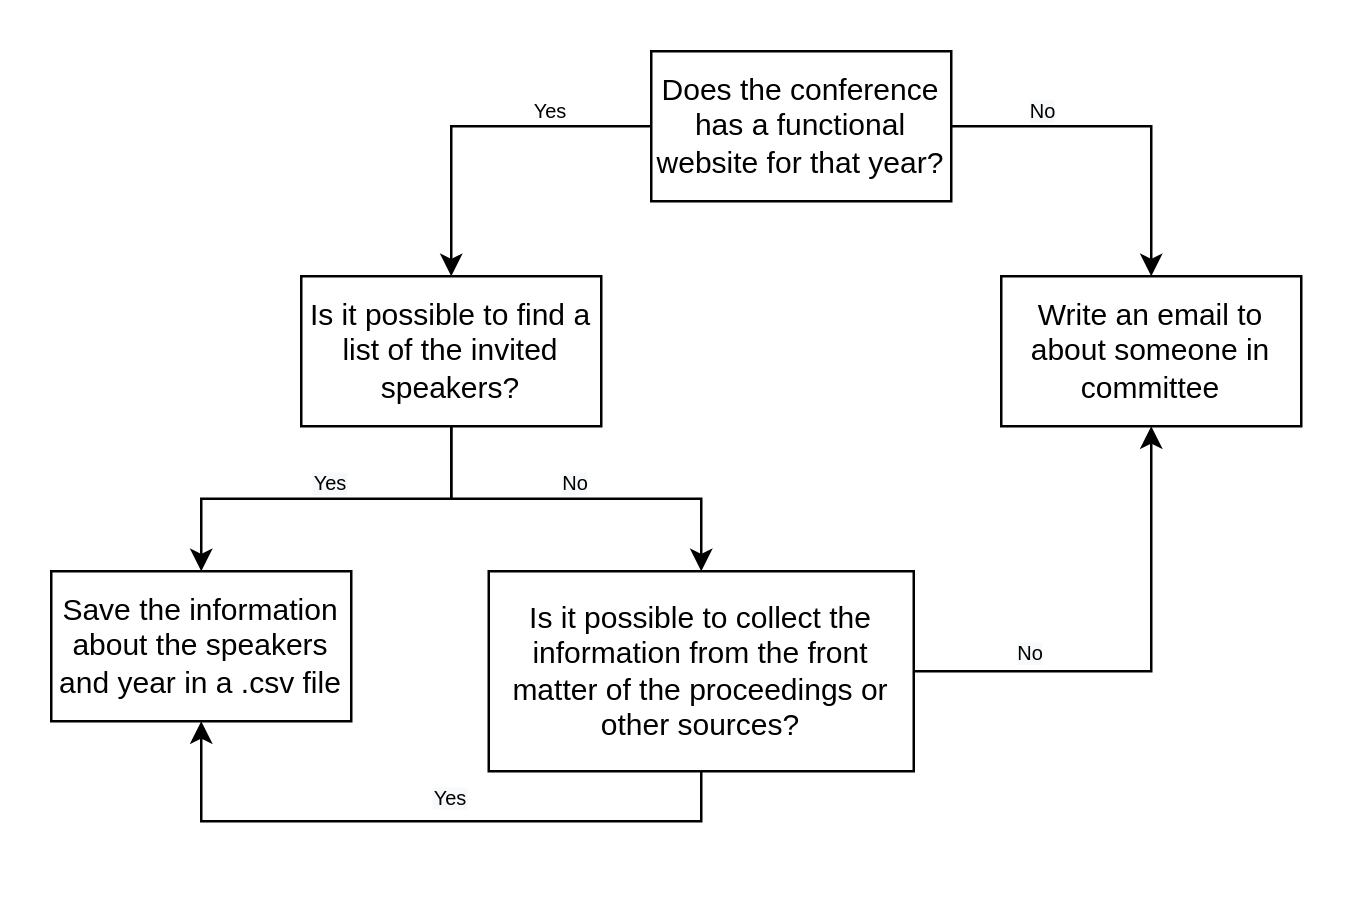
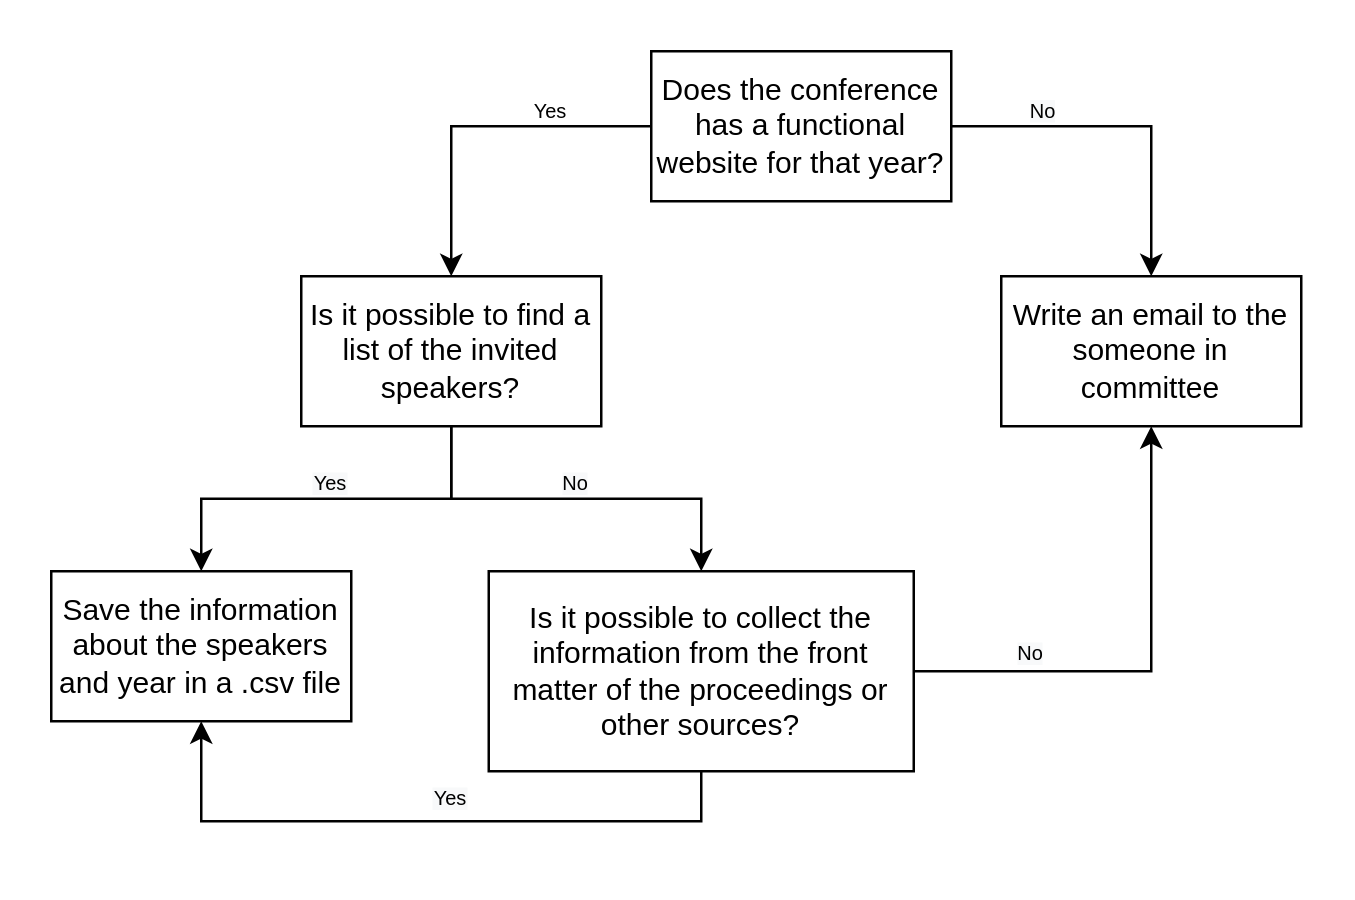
- <mxCell id="8" value="Write an email to about someone in committee" style="rounded=0;whiteSpace=wrap;html=1;" vertex="1" parent="1"><mxGeometry x="400" y="110" width="120" height="60" as="geometry" /></mxCell>
+ <mxCell id="8" value="Write an email to the someone in committee" style="rounded=0;whiteSpace=wrap;html=1;" vertex="1" parent="1"><mxGeometry x="400" y="110" width="120" height="60" as="geometry" /></mxCell>
